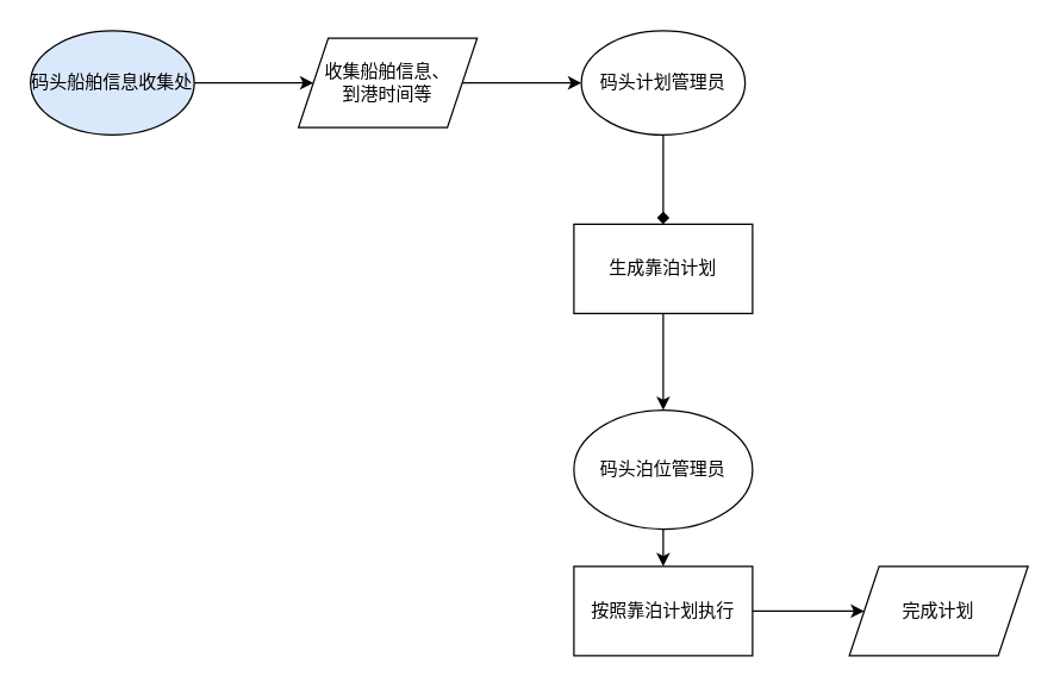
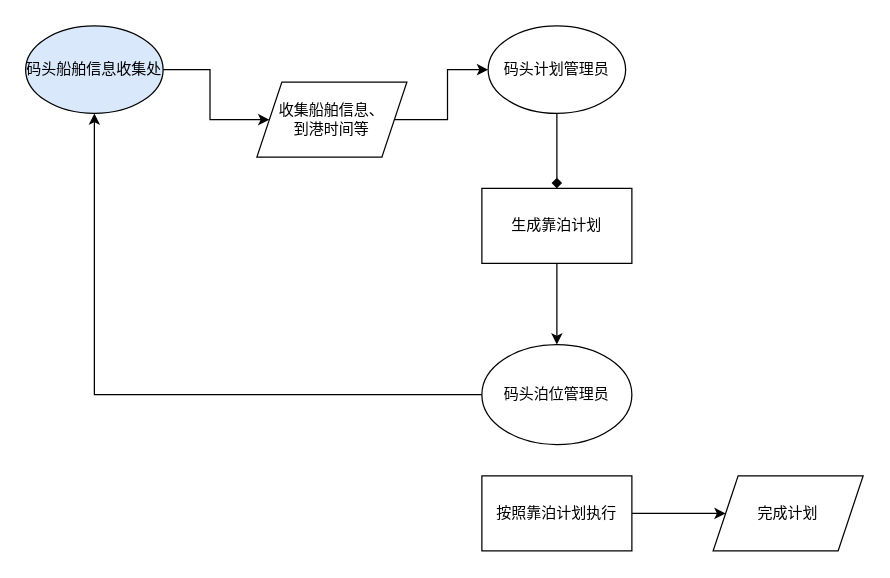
- <mxCell id="3" value="收集船舶信息、&lt;div&gt;到港时间等&lt;/div&gt;" style="shape=parallelogram;perimeter=parallelogramPerimeter;whiteSpace=wrap;html=1;fixedSize=1;" parent="1" vertex="1"><mxGeometry x="200" y="25" width="120" height="60" as="geometry" /></mxCell>
+ <mxCell id="3" value="收集船舶信息、&lt;div&gt;到港时间等&lt;/div&gt;" style="shape=parallelogram;perimeter=parallelogramPerimeter;whiteSpace=wrap;html=1;fixedSize=1;" parent="1" vertex="1"><mxGeometry x="205" y="65" width="120" height="60" as="geometry" /></mxCell>
- <mxCell id="10" value="" style="edgeStyle=orthogonalEdgeStyle;rounded=0;orthogonalLoop=1;jettySize=auto;html=1;" parent="1" source="11" target="13" edge="1"><mxGeometry relative="1" as="geometry" /></mxCell>
+ <mxCell id="10" value="" style="edgeStyle=orthogonalEdgeStyle;rounded=0;orthogonalLoop=1;jettySize=auto;html=1;" parent="1" source="11" target="5" edge="1"><mxGeometry relative="1" as="geometry" /></mxCell>
